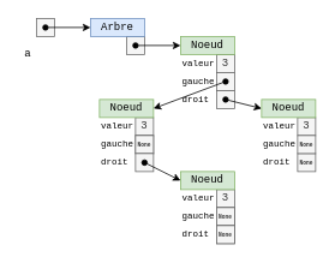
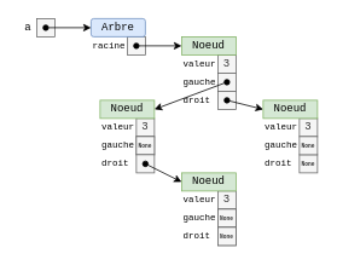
- <mxCell id="7" value="Arbre" style="whiteSpace=wrap;html=1;fillColor=#dae8fc;strokeColor=#6c8ebf;fontFamily=Courier New;" parent="1" vertex="1"><mxGeometry x="100" y="20" width="60" height="20" as="geometry" /></mxCell>
+ <mxCell id="7" value="Arbre" style="whiteSpace=wrap;html=1;fillColor=#dae8fc;strokeColor=#6c8ebf;fontFamily=Courier New;rounded=1;" parent="1" vertex="1"><mxGeometry x="100" y="20" width="60" height="20" as="geometry" /></mxCell>
+ <mxCell id="6" value="racine" style="whiteSpace=wrap;html=1;fillColor=none;strokeColor=none;fontFamily=Courier New;fontSize=10;align=left;" parent="1" vertex="1"><mxGeometry x="100" y="40" width="40" height="20" as="geometry" /></mxCell>
- <mxCell id="5" value="a" style="text;html=1;align=center;verticalAlign=middle;resizable=0;points=[];autosize=1;strokeColor=none;fillColor=none;fontFamily=Courier New;" parent="1" vertex="1"><mxGeometry x="20" y="50" width="20" height="20" as="geometry" /></mxCell>
+ <mxCell id="5" value="a" style="text;html=1;align=center;verticalAlign=middle;resizable=0;points=[];autosize=1;strokeColor=none;fillColor=none;fontFamily=Courier New;" parent="1" vertex="1"><mxGeometry x="20" y="20" width="20" height="20" as="geometry" /></mxCell>
